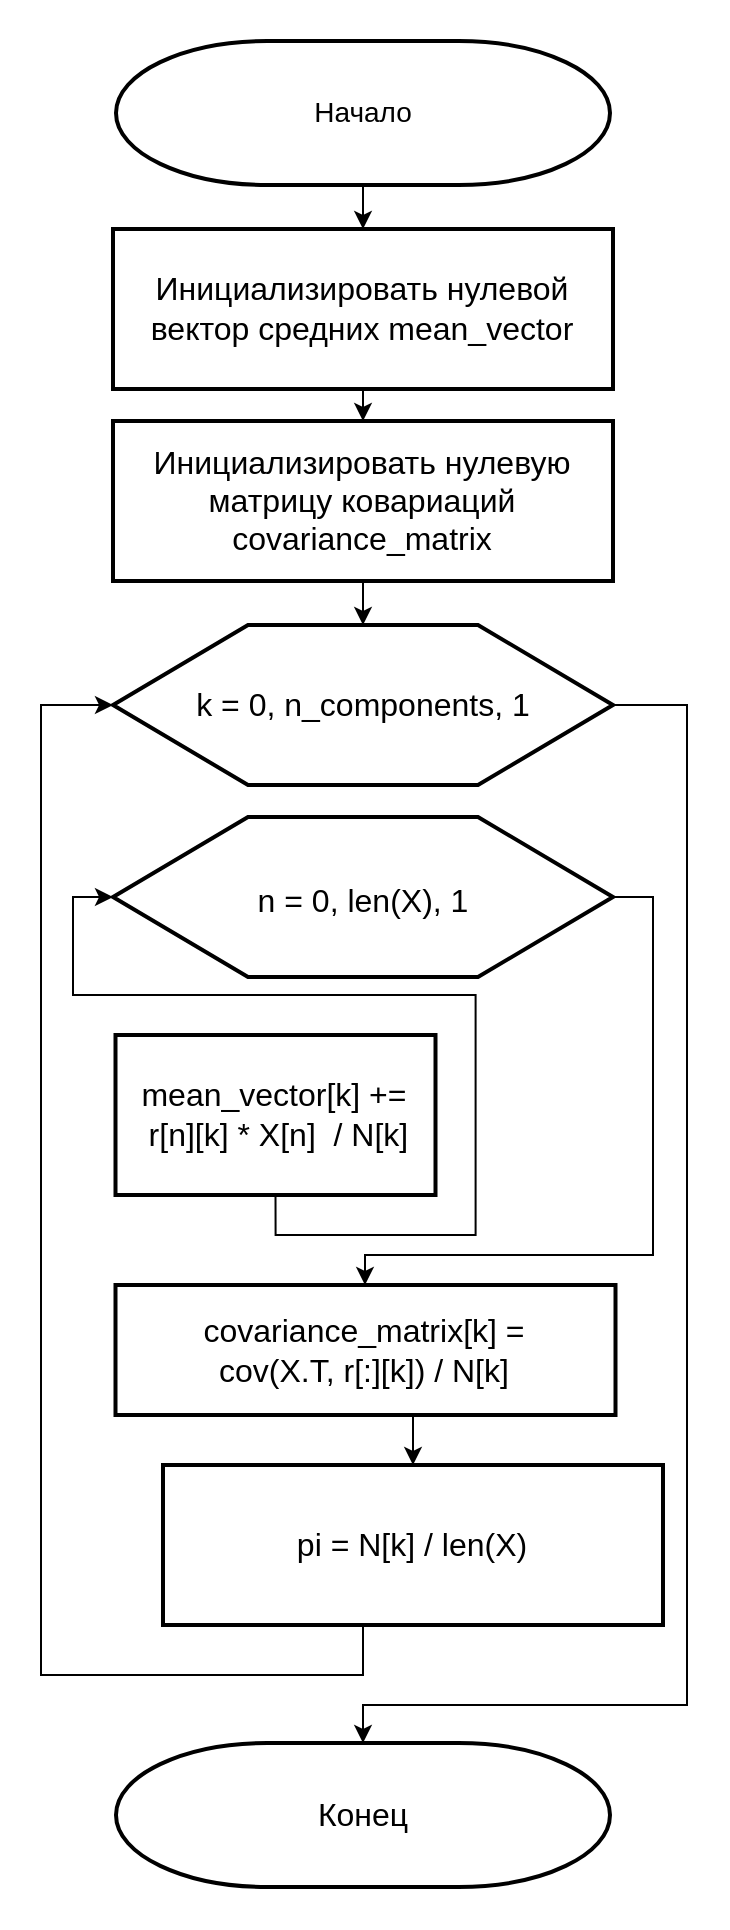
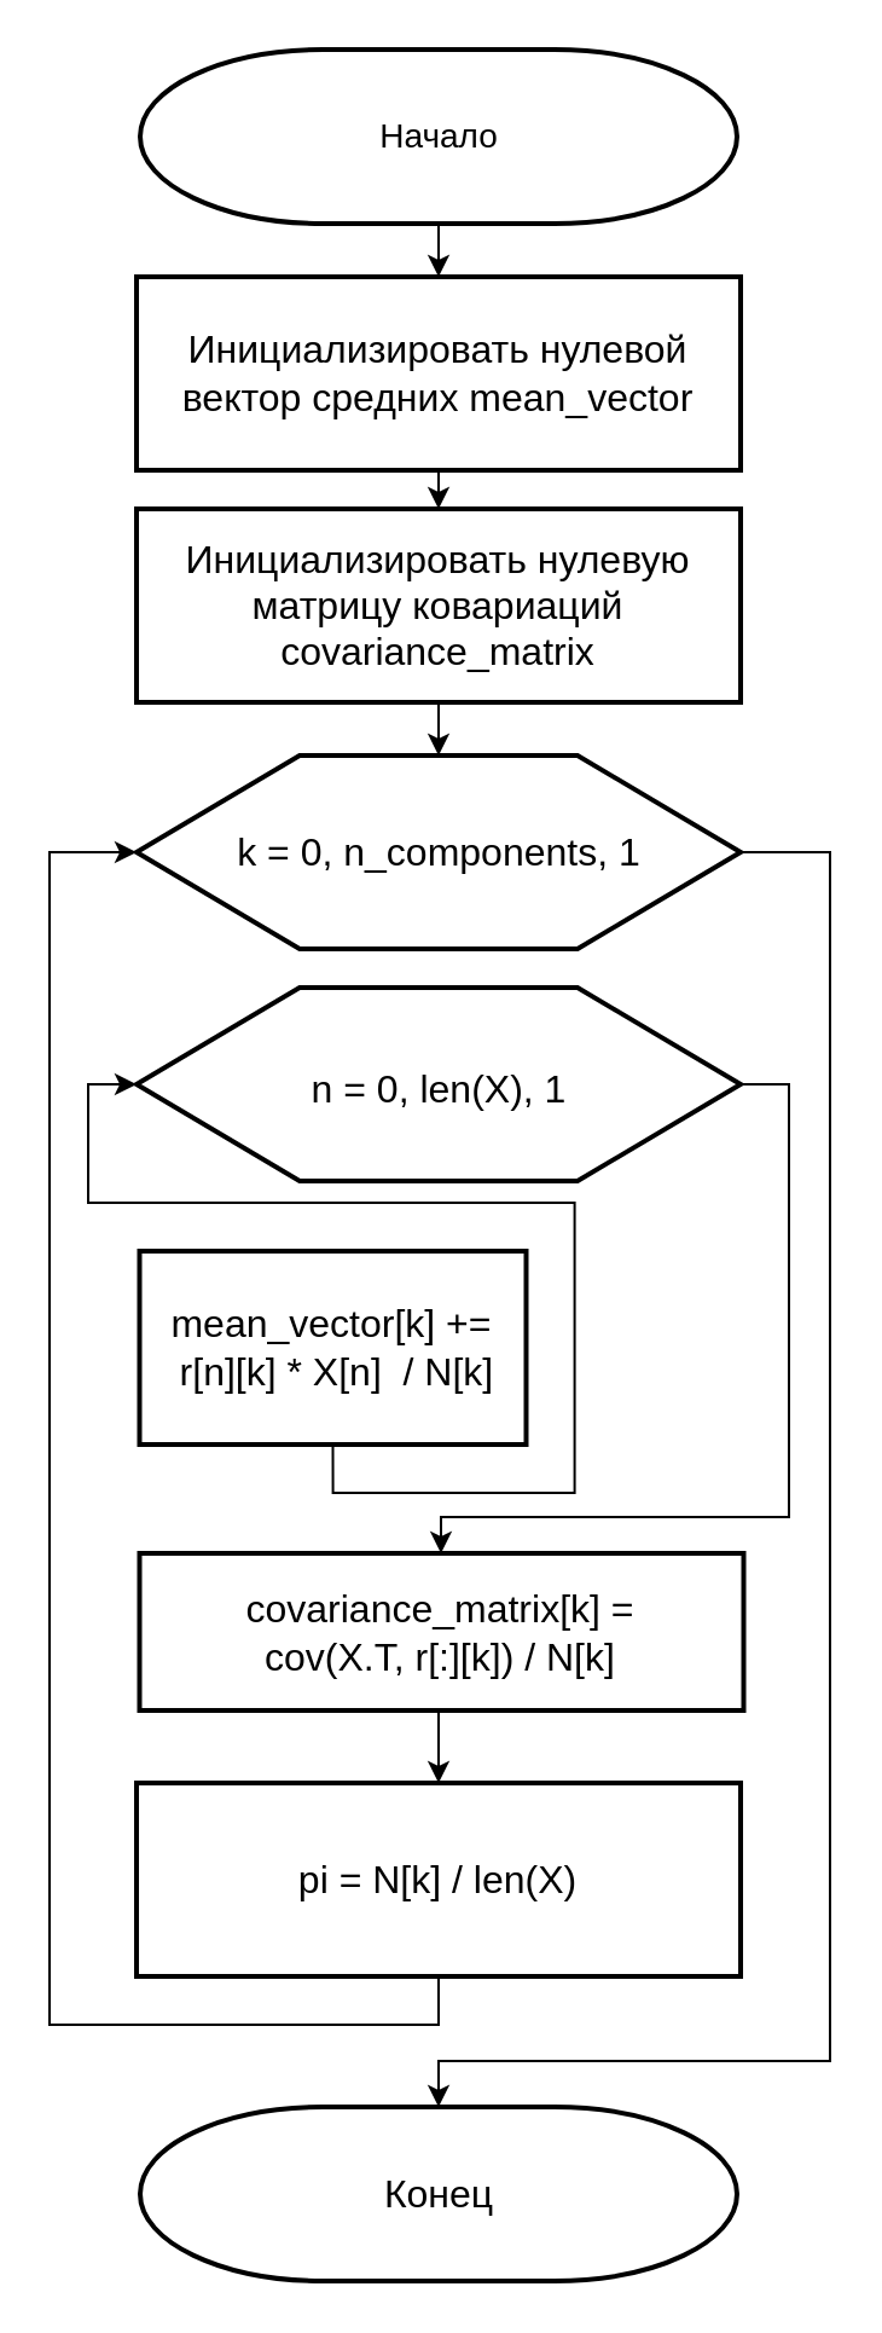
- <mxCell id="20" value="&lt;font style=&quot;font-size: 16px;&quot;&gt;pi = N[k] / len(X)&lt;/font&gt;" style="whiteSpace=wrap;html=1;strokeWidth=2;" vertex="1" parent="1"><mxGeometry x="81" y="732" width="250" height="80" as="geometry" /></mxCell>
+ <mxCell id="20" value="&lt;font style=&quot;font-size: 16px;&quot;&gt;pi = N[k] / len(X)&lt;/font&gt;" style="whiteSpace=wrap;html=1;strokeWidth=2;" vertex="1" parent="1"><mxGeometry x="56" y="737" width="250" height="80" as="geometry" /></mxCell>
